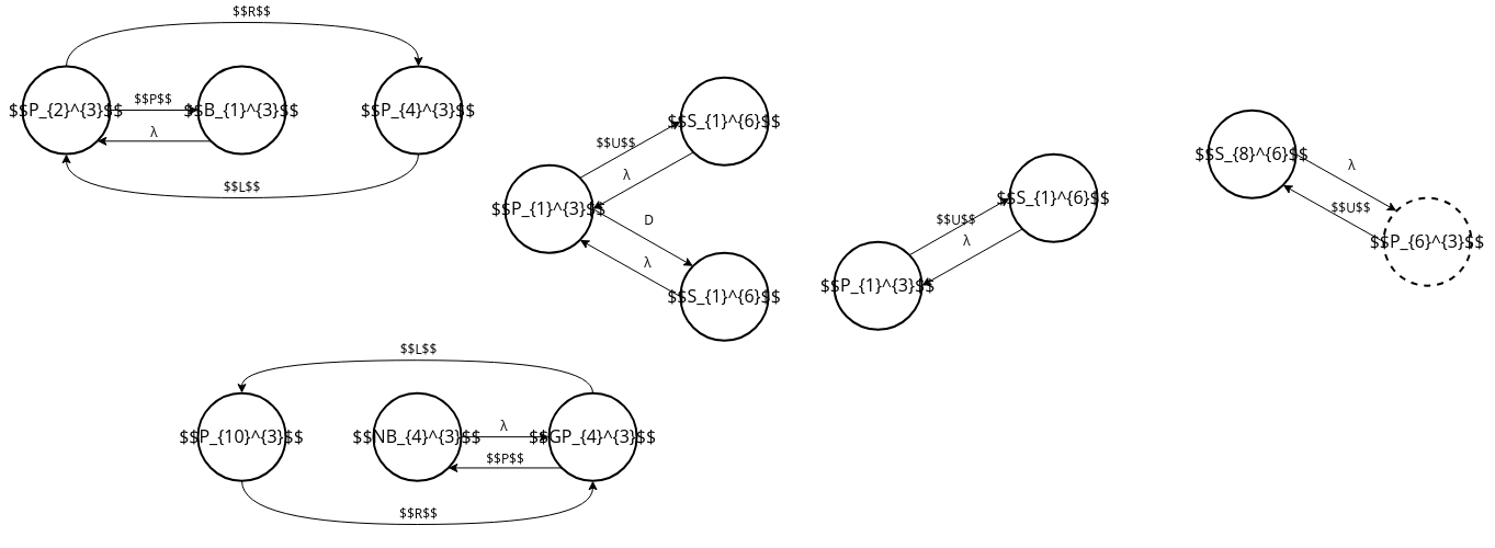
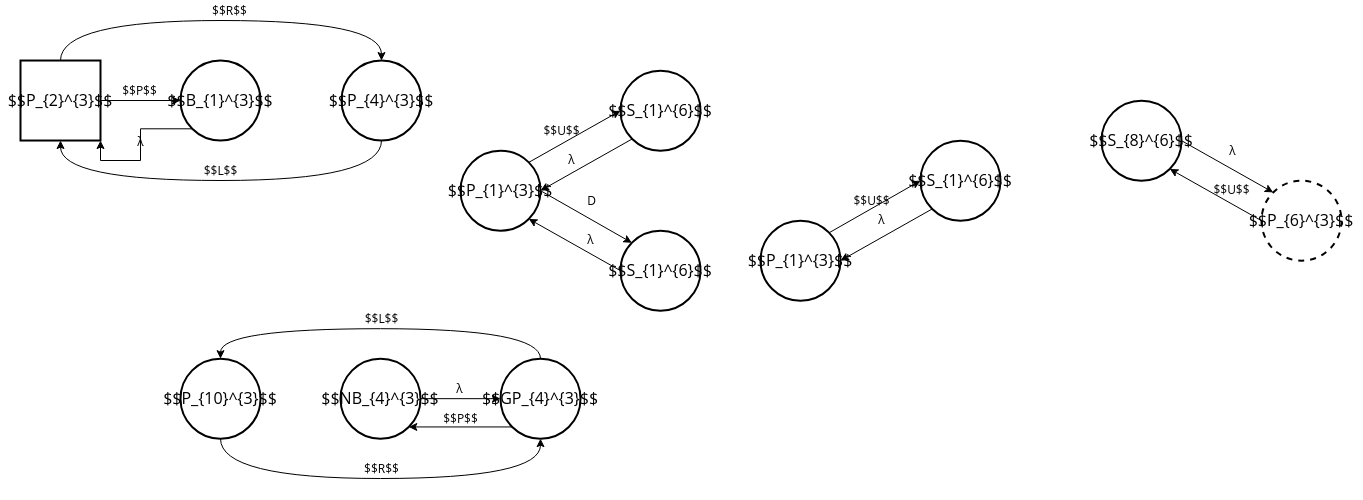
- <mxCell id="6" value="$$P_{2}^{3}$$" style="ellipse;whiteSpace=wrap;html=1;aspect=fixed;fillColor=none;fontSize=16;fontFamily=Open Sans;strokeWidth=2;" parent="1" vertex="1"><mxGeometry x="20" y="60.03" width="80" height="80" as="geometry" /></mxCell>
+ <mxCell id="6" value="$$P_{2}^{3}$$" style="whiteSpace=wrap;html=1;aspect=fixed;fillColor=none;fontSize=16;fontFamily=Open Sans;strokeWidth=2;rounded=0;" parent="1" vertex="1"><mxGeometry x="20" y="60.03" width="80" height="80" as="geometry" /></mxCell>
